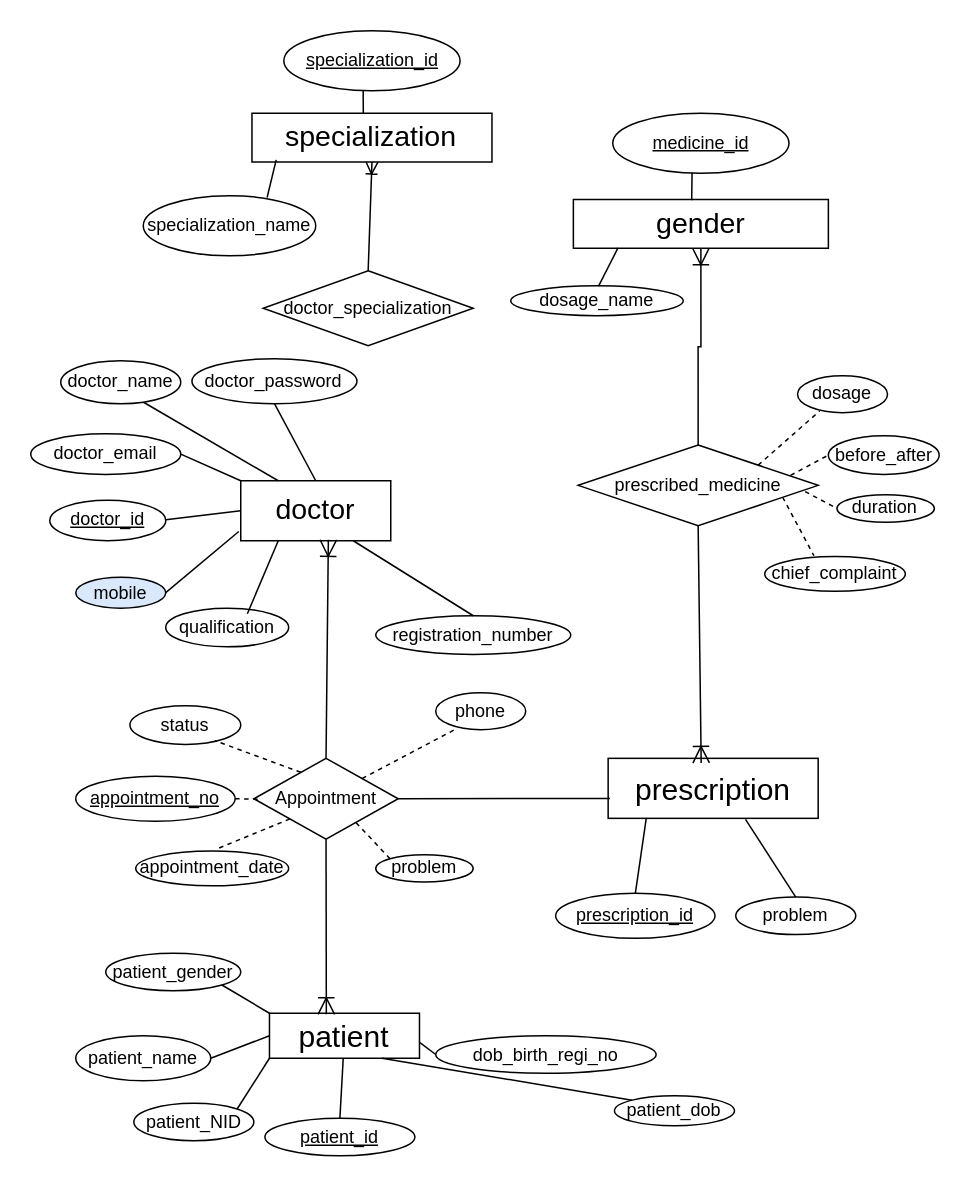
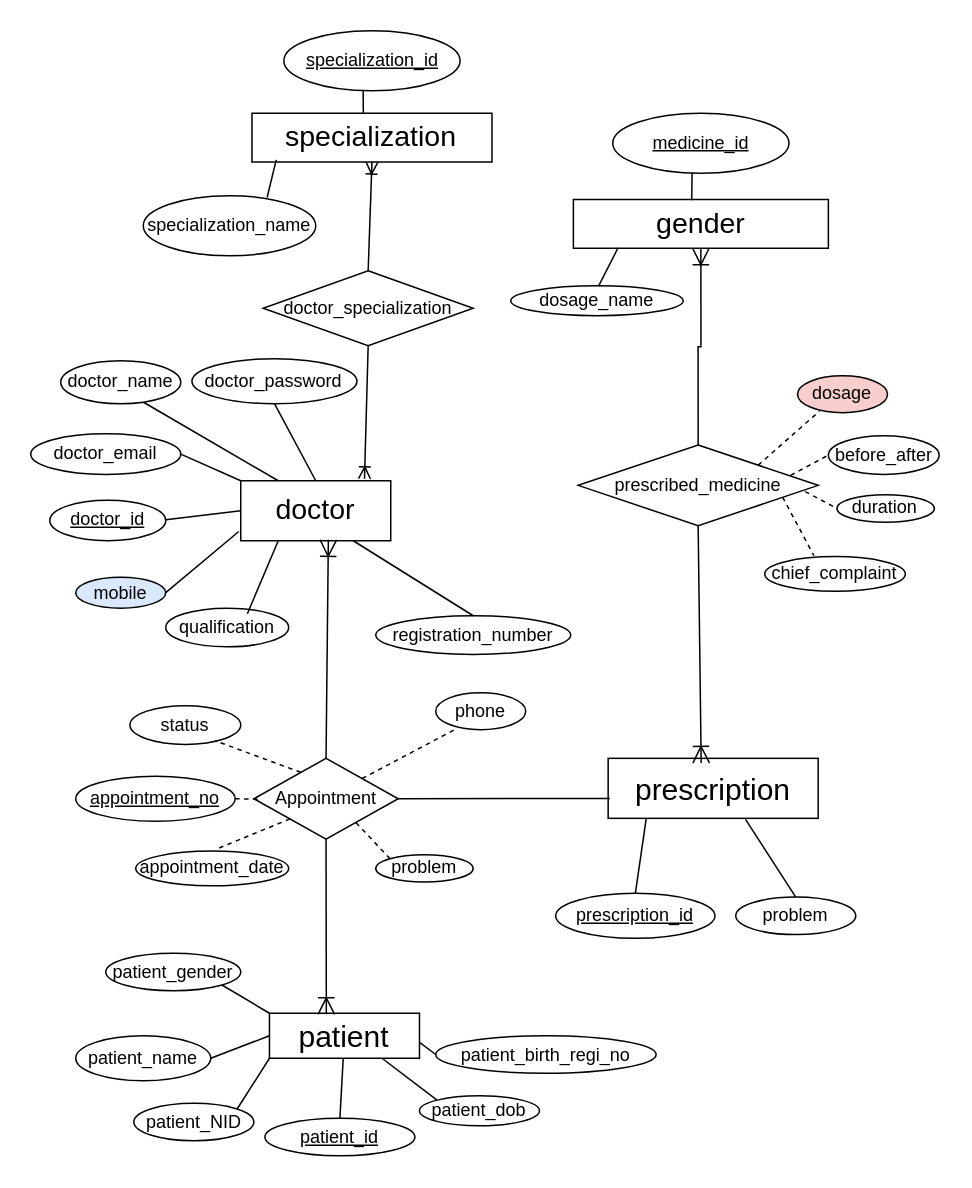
- <mxCell id="18" value="dosage" style="ellipse;whiteSpace=wrap;html=1;align=center;rotation=0;" parent="1" vertex="1"><mxGeometry x="531.19" y="250.03" width="60" height="24.62" as="geometry" /></mxCell>
+ <mxCell id="18" value="dosage" style="ellipse;whiteSpace=wrap;html=1;align=center;rotation=0;fillColor=#f8cecc;" parent="1" vertex="1"><mxGeometry x="531.19" y="250.03" width="60" height="24.62" as="geometry" /></mxCell>
+ <mxCell id="48" value="" style="fontSize=12;html=1;endArrow=ERoneToMany;rounded=0;entryX=0.825;entryY=-0.031;entryDx=0;entryDy=0;exitX=0.5;exitY=1;exitDx=0;exitDy=0;entryPerimeter=0;" parent="1" source="47" target="2" edge="1"><mxGeometry width="100" height="100" relative="1" as="geometry"><mxPoint x="425" y="369" as="sourcePoint" /><mxPoint x="575" y="560" as="targetPoint" /></mxGeometry></mxCell>
- <mxCell id="28" value="dob_birth_regi_no" style="ellipse;whiteSpace=wrap;html=1;align=center;" parent="1" vertex="1"><mxGeometry x="289.98" y="690" width="146.95" height="25" as="geometry" /></mxCell>
+ <mxCell id="28" value="patient_birth_regi_no" style="ellipse;whiteSpace=wrap;html=1;align=center;" parent="1" vertex="1"><mxGeometry x="289.98" y="690" width="146.95" height="25" as="geometry" /></mxCell>
- <mxCell id="49" value="patient_dob" style="ellipse;whiteSpace=wrap;html=1;align=center;" parent="1" vertex="1"><mxGeometry x="409.15" y="730" width="80" height="20" as="geometry" /></mxCell>
+ <mxCell id="49" value="patient_dob" style="ellipse;whiteSpace=wrap;html=1;align=center;" parent="1" vertex="1"><mxGeometry x="279.15" y="730" width="80" height="20" as="geometry" /></mxCell>
